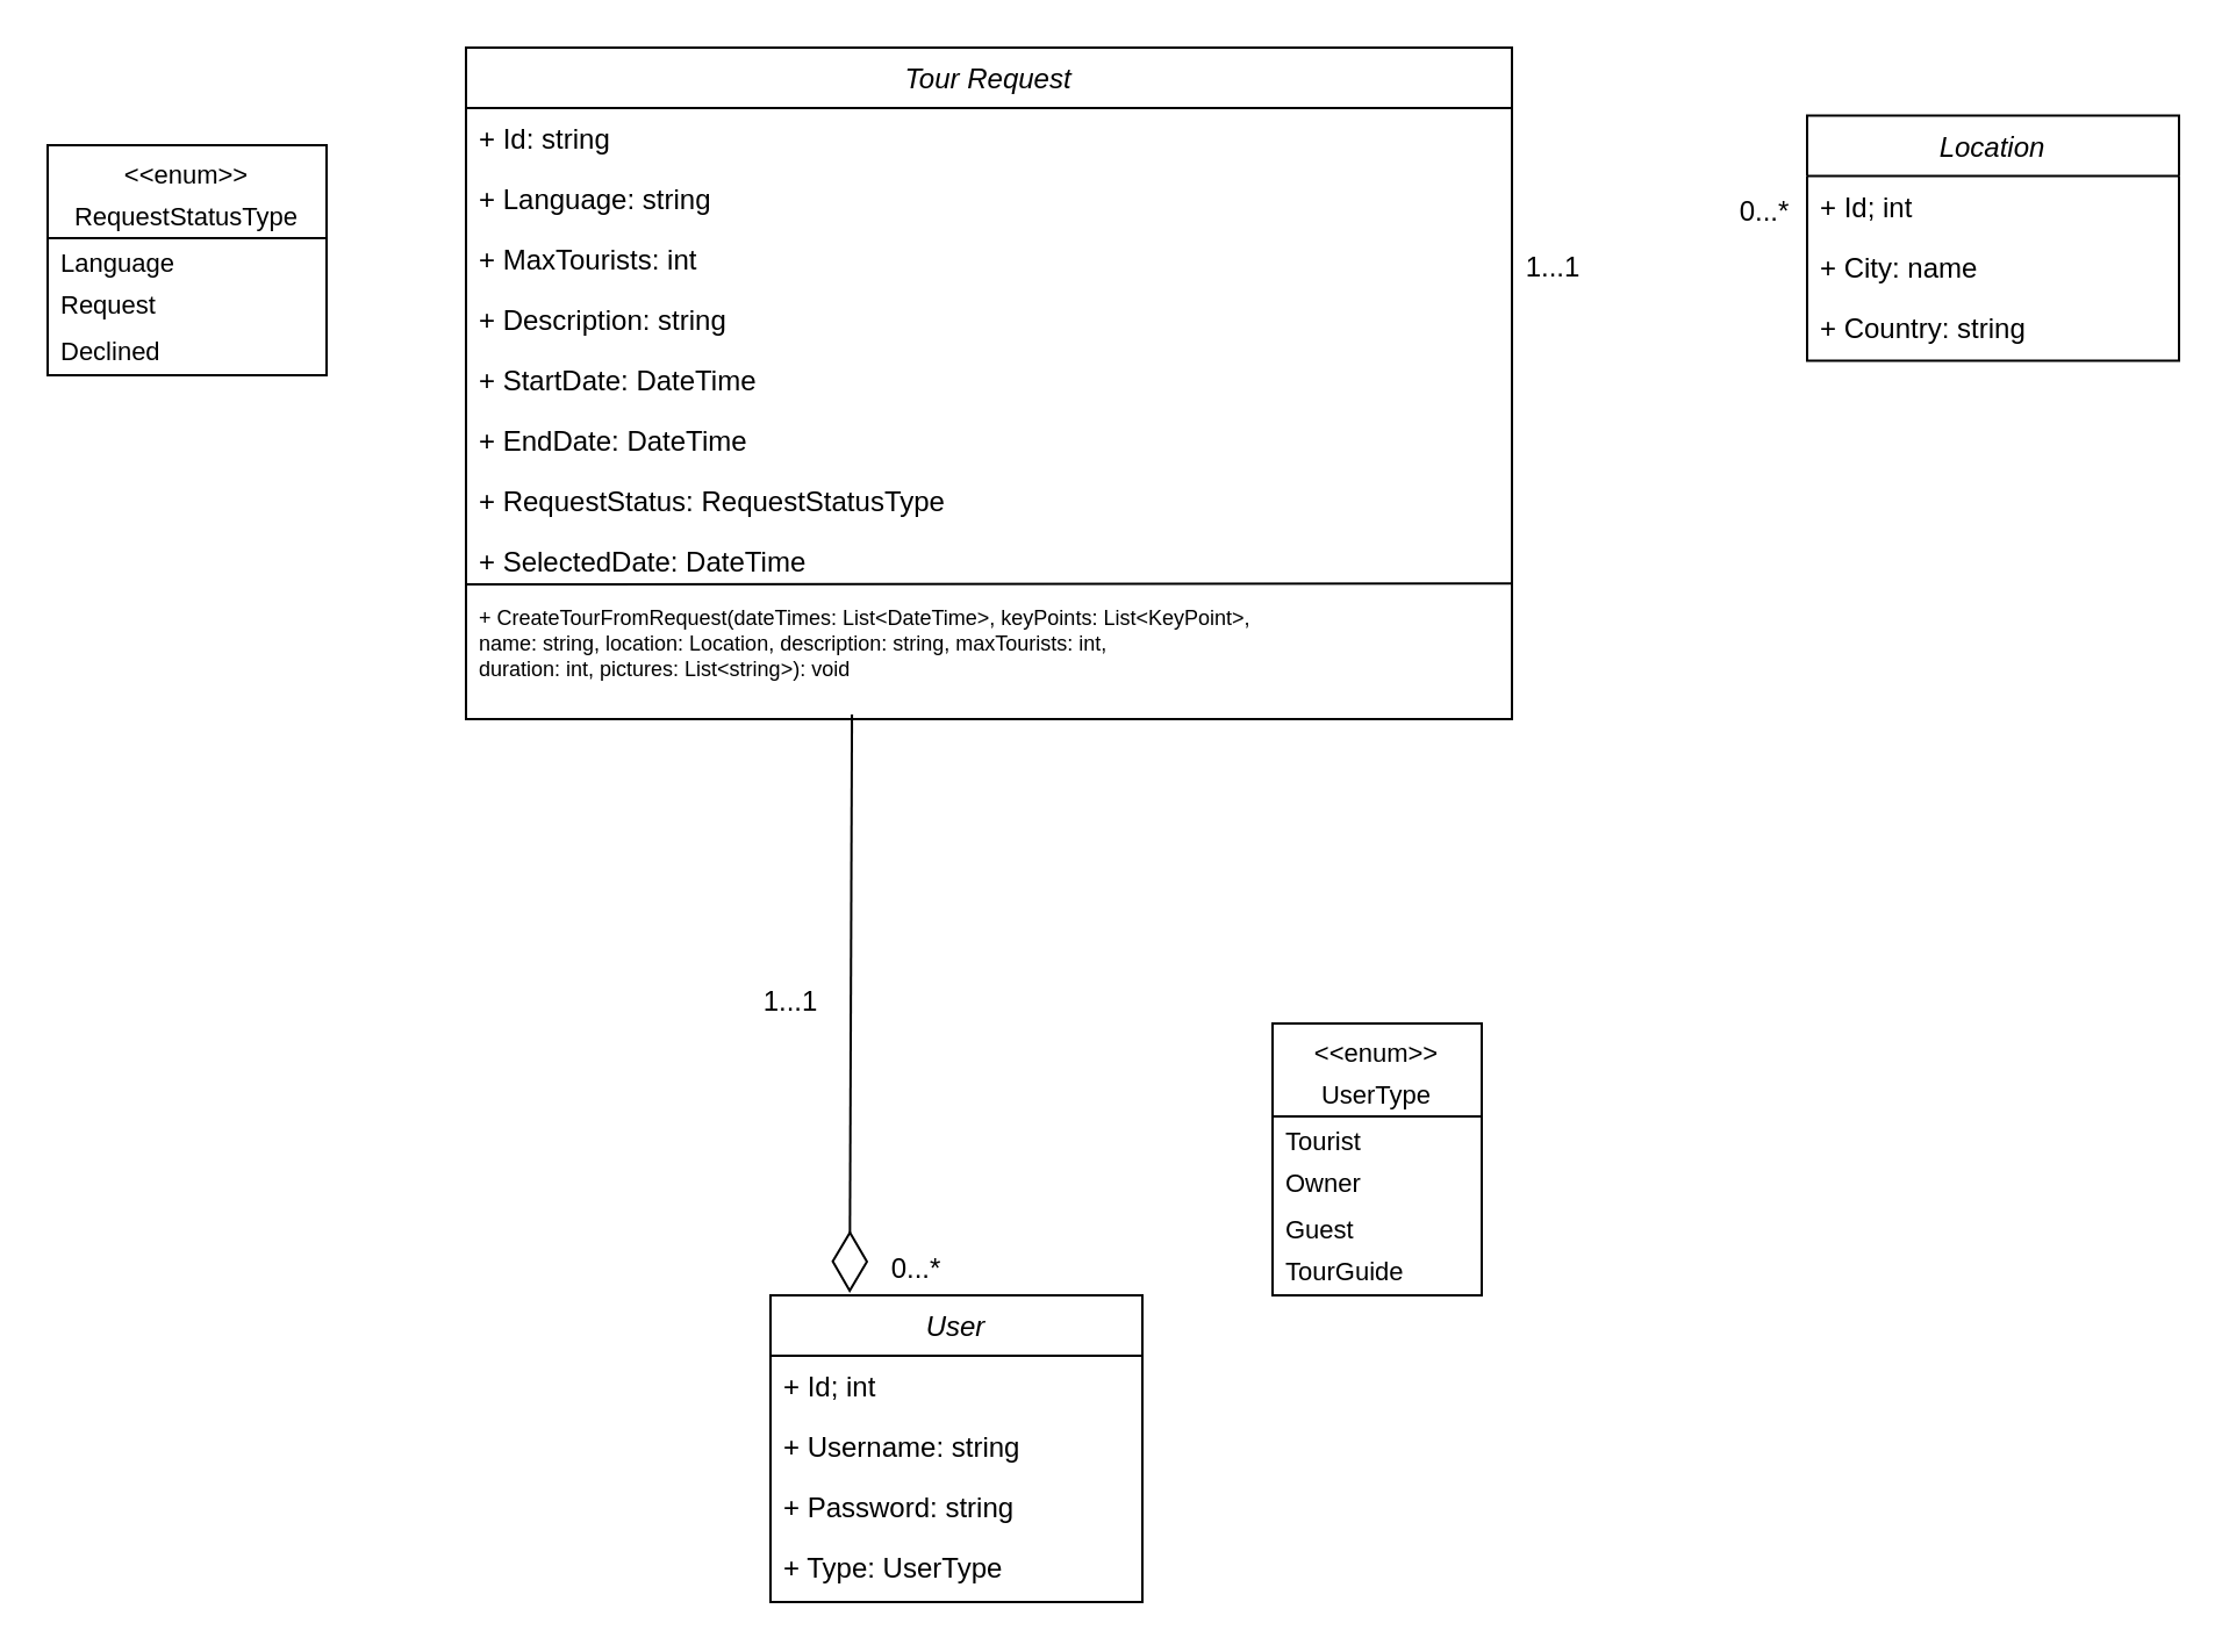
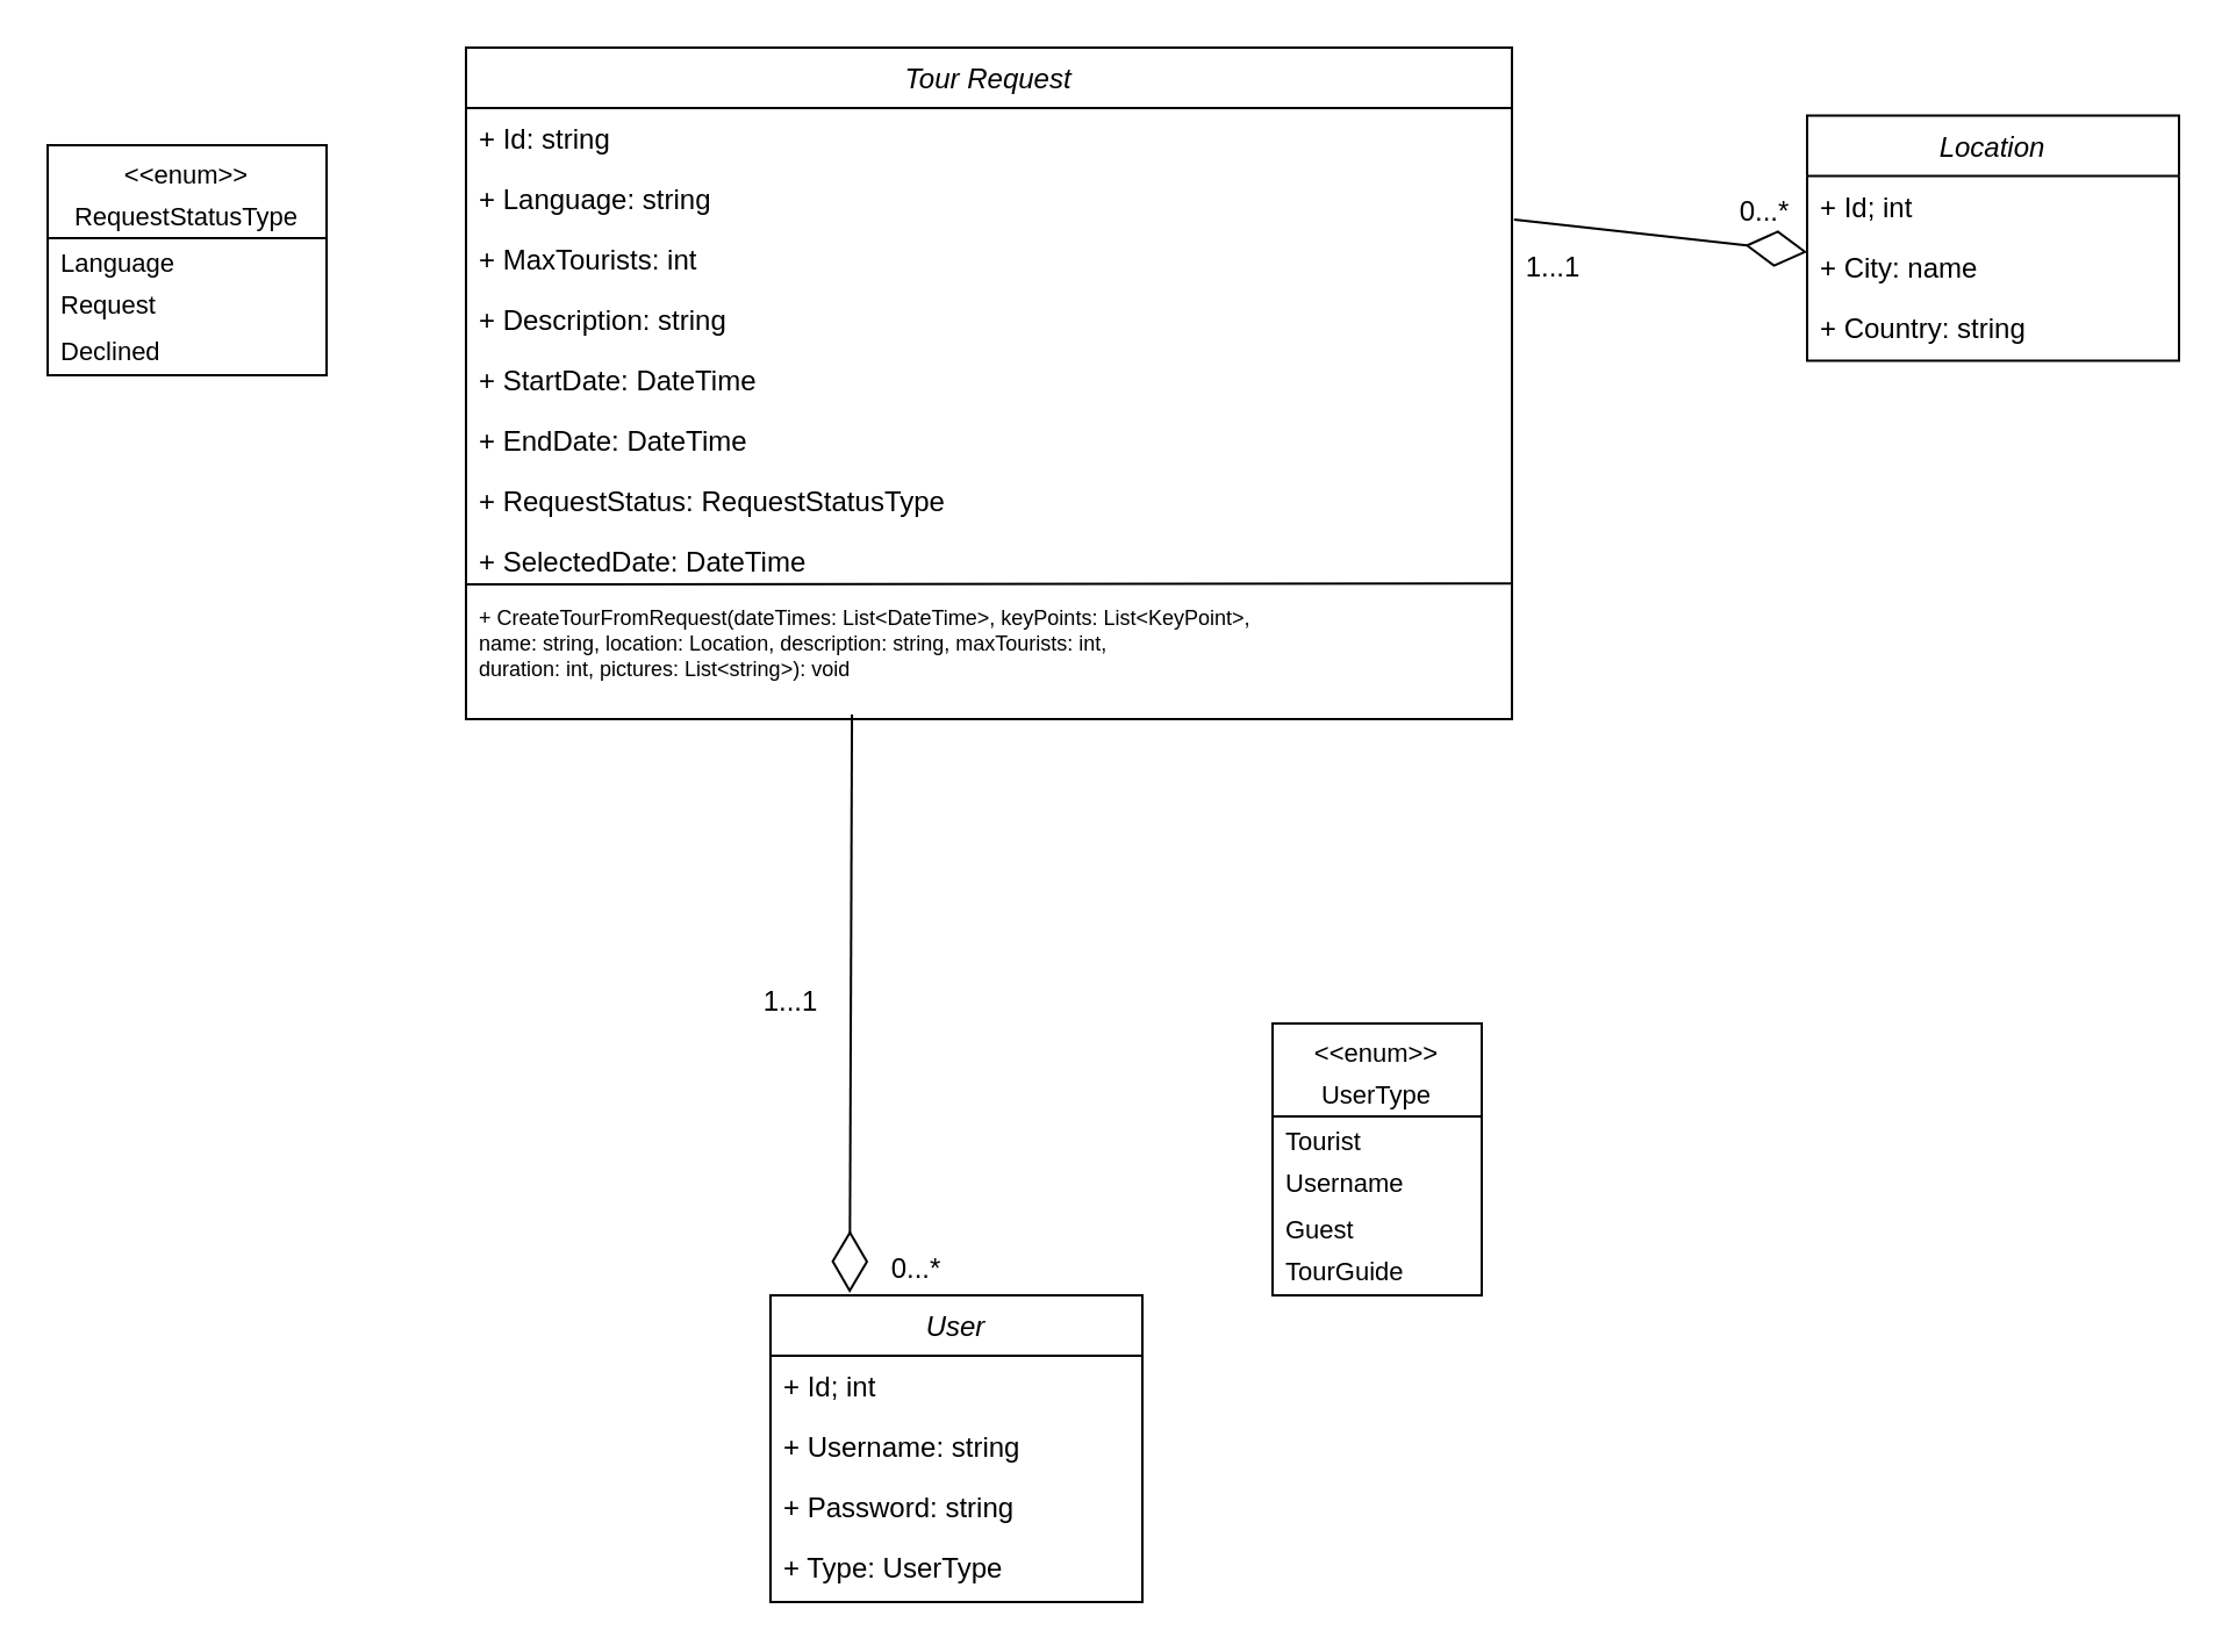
+ <mxCell id="39" value="" style="endArrow=diamondThin;endFill=0;endSize=24;html=1;rounded=0;exitX=1.002;exitY=-0.154;exitDx=0;exitDy=0;exitPerimeter=0;entryX=0;entryY=0.26;entryDx=0;entryDy=0;entryPerimeter=0;" parent="1" source="5" target="37" edge="1"><mxGeometry width="160" relative="1" as="geometry"><mxPoint x="768" y="100.75" as="sourcePoint" /><mxPoint x="727" y="-1" as="targetPoint" /></mxGeometry></mxCell>
- <mxCell id="30" value="Owner" style="text;align=left;verticalAlign=top;spacingLeft=4;spacingRight=4;overflow=hidden;rotatable=0;points=[[0,0.5],[1,0.5]];portConstraint=eastwest;rounded=0;shadow=0;html=0;fontSize=11;" parent="1" vertex="1"><mxGeometry x="547" y="496" width="90" height="20" as="geometry" /></mxCell>
+ <mxCell id="30" value="Username" style="text;align=left;verticalAlign=top;spacingLeft=4;spacingRight=4;overflow=hidden;rotatable=0;points=[[0,0.5],[1,0.5]];portConstraint=eastwest;rounded=0;shadow=0;html=0;fontSize=11;" parent="1" vertex="1"><mxGeometry x="547" y="496" width="90" height="20" as="geometry" /></mxCell>
